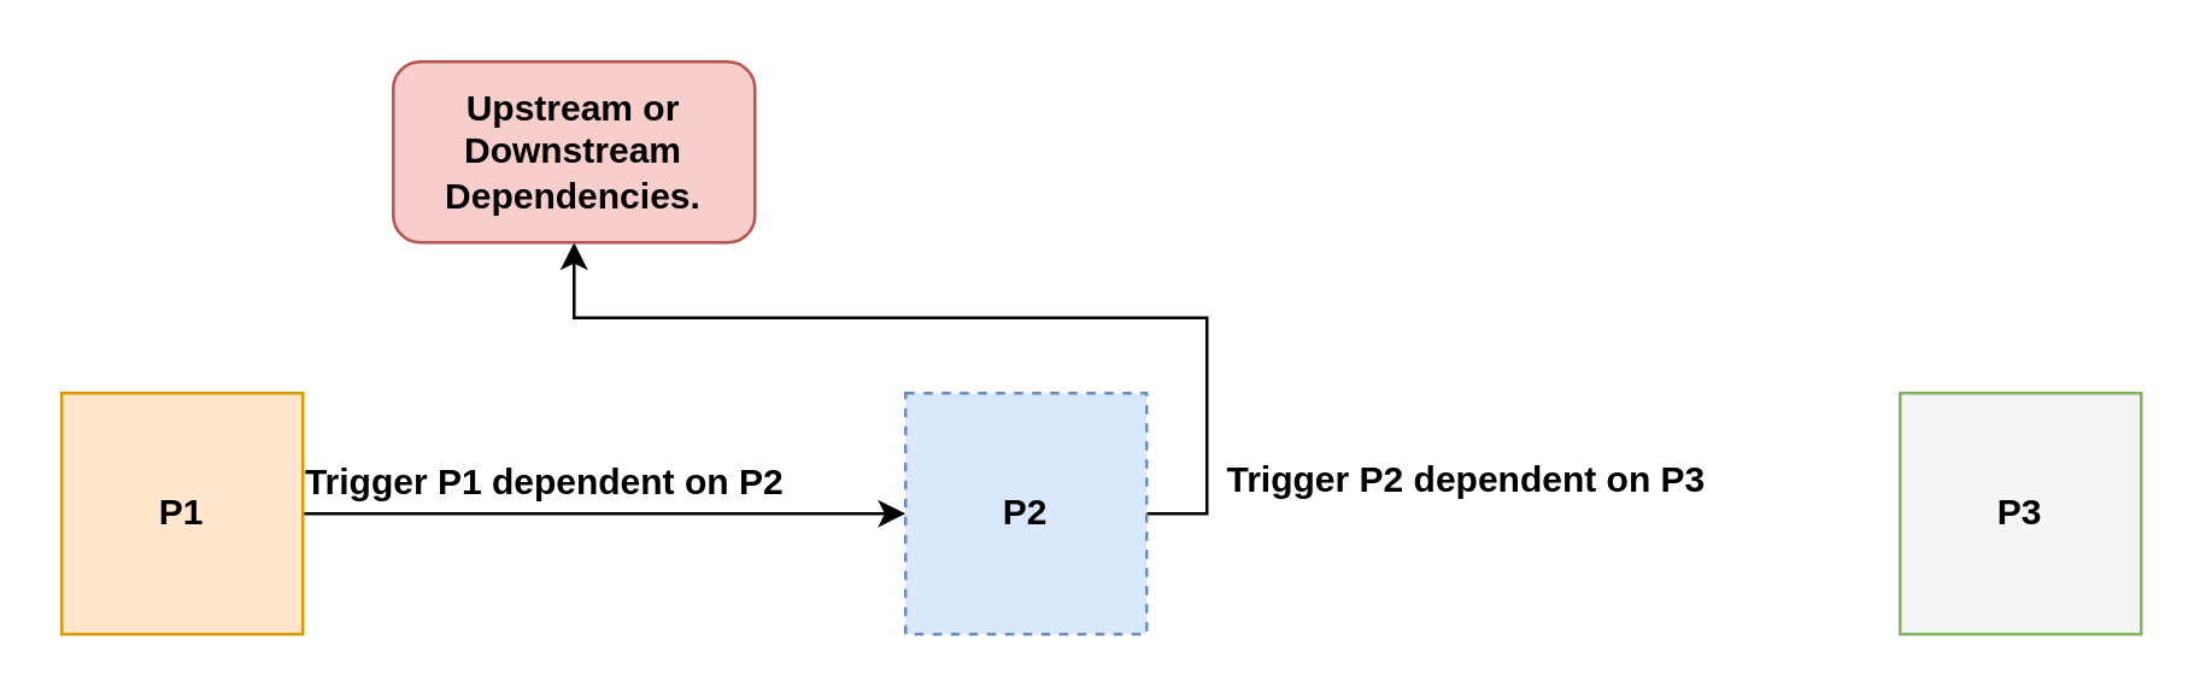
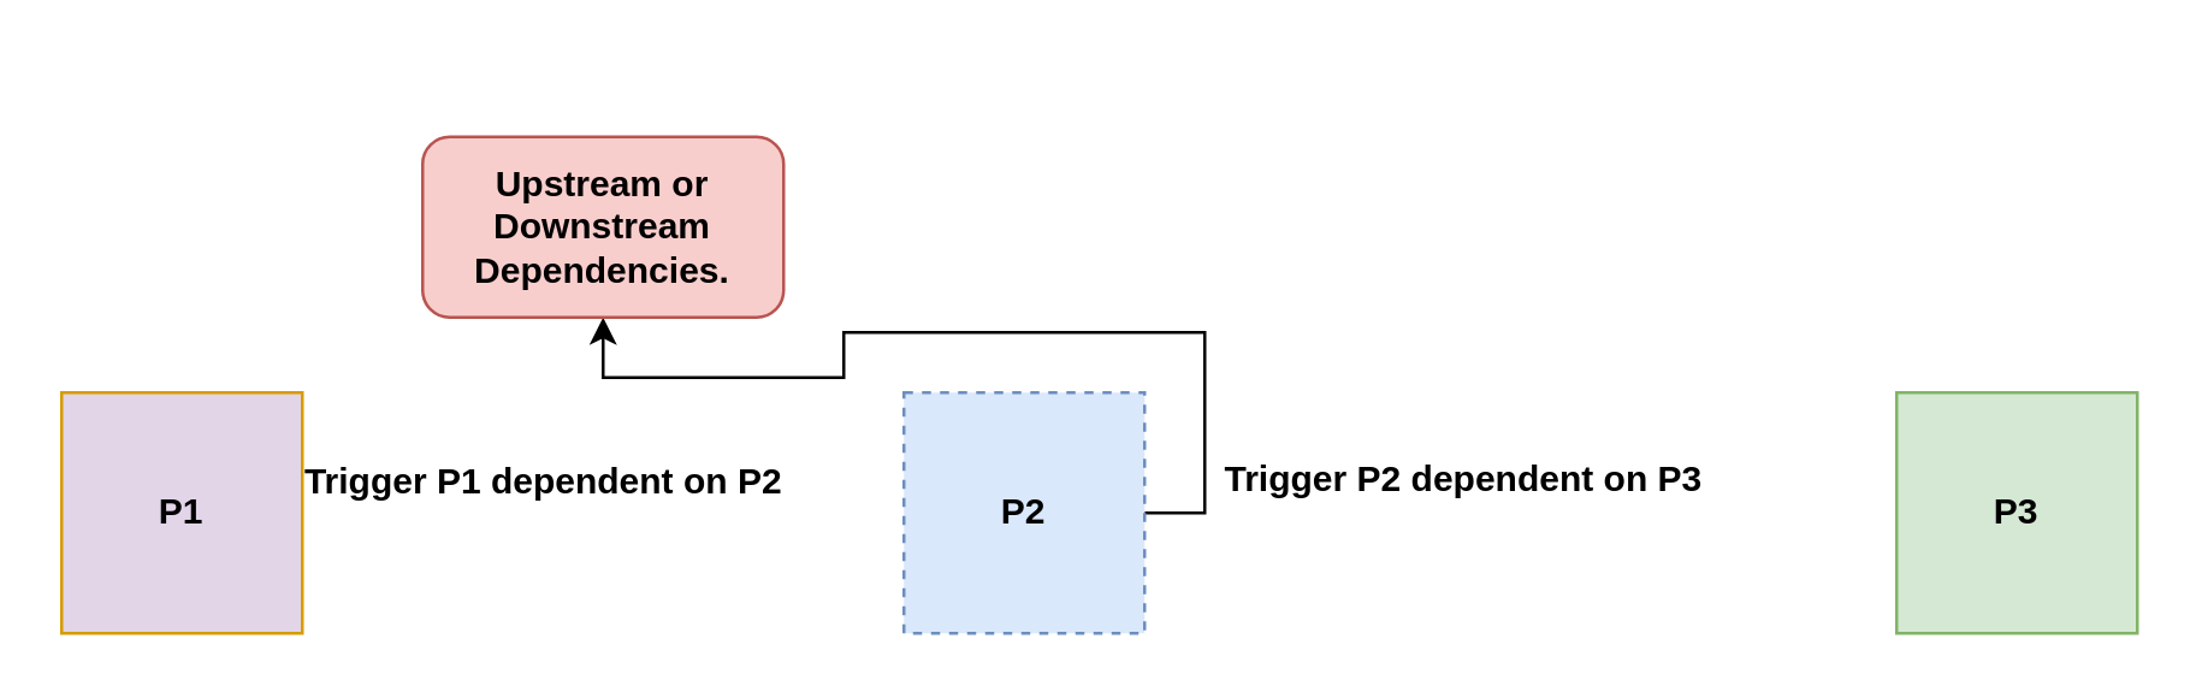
- <mxCell id="8" value="Upstream or Downstream Dependencies." style="rounded=1;whiteSpace=wrap;html=1;fillColor=#f8cecc;strokeColor=#b85450;fontStyle=1" vertex="1" parent="1"><mxGeometry x="130" y="20" width="120" height="60" as="geometry" /></mxCell>
+ <mxCell id="8" value="Upstream or Downstream Dependencies." style="rounded=1;whiteSpace=wrap;html=1;fillColor=#f8cecc;strokeColor=#b85450;fontStyle=1" vertex="1" parent="1"><mxGeometry x="140" y="45" width="120" height="60" as="geometry" /></mxCell>
- <mxCell id="3" value="P1" style="whiteSpace=wrap;html=1;aspect=fixed;fillColor=#ffe6cc;strokeColor=#d79b00;fontStyle=1" vertex="1" parent="1"><mxGeometry x="20" y="130" width="80" height="80" as="geometry" /></mxCell>
+ <mxCell id="3" value="P1" style="whiteSpace=wrap;html=1;aspect=fixed;fillColor=#e1d5e7;strokeColor=#d79b00;fontStyle=1;" vertex="1" parent="1"><mxGeometry x="20" y="130" width="80" height="80" as="geometry" /></mxCell>
- <mxCell id="2" style="edgeStyle=orthogonalEdgeStyle;rounded=0;orthogonalLoop=1;jettySize=auto;html=1;exitX=1;exitY=0.5;exitDx=0;exitDy=0;entryX=0;entryY=0.5;entryDx=0;entryDy=0;fontStyle=1" edge="1" parent="1" source="3" target="5"><mxGeometry relative="1" as="geometry" /></mxCell>
- <mxCell id="6" value="P3" style="whiteSpace=wrap;html=1;aspect=fixed;fillColor=#f5f5f5;strokeColor=#82b366;fontStyle=1;" vertex="1" parent="1"><mxGeometry x="630" y="130" width="80" height="80" as="geometry" /></mxCell>
+ <mxCell id="6" value="P3" style="whiteSpace=wrap;html=1;aspect=fixed;fillColor=#d5e8d4;strokeColor=#82b366;fontStyle=1" vertex="1" parent="1"><mxGeometry x="630" y="130" width="80" height="80" as="geometry" /></mxCell>
